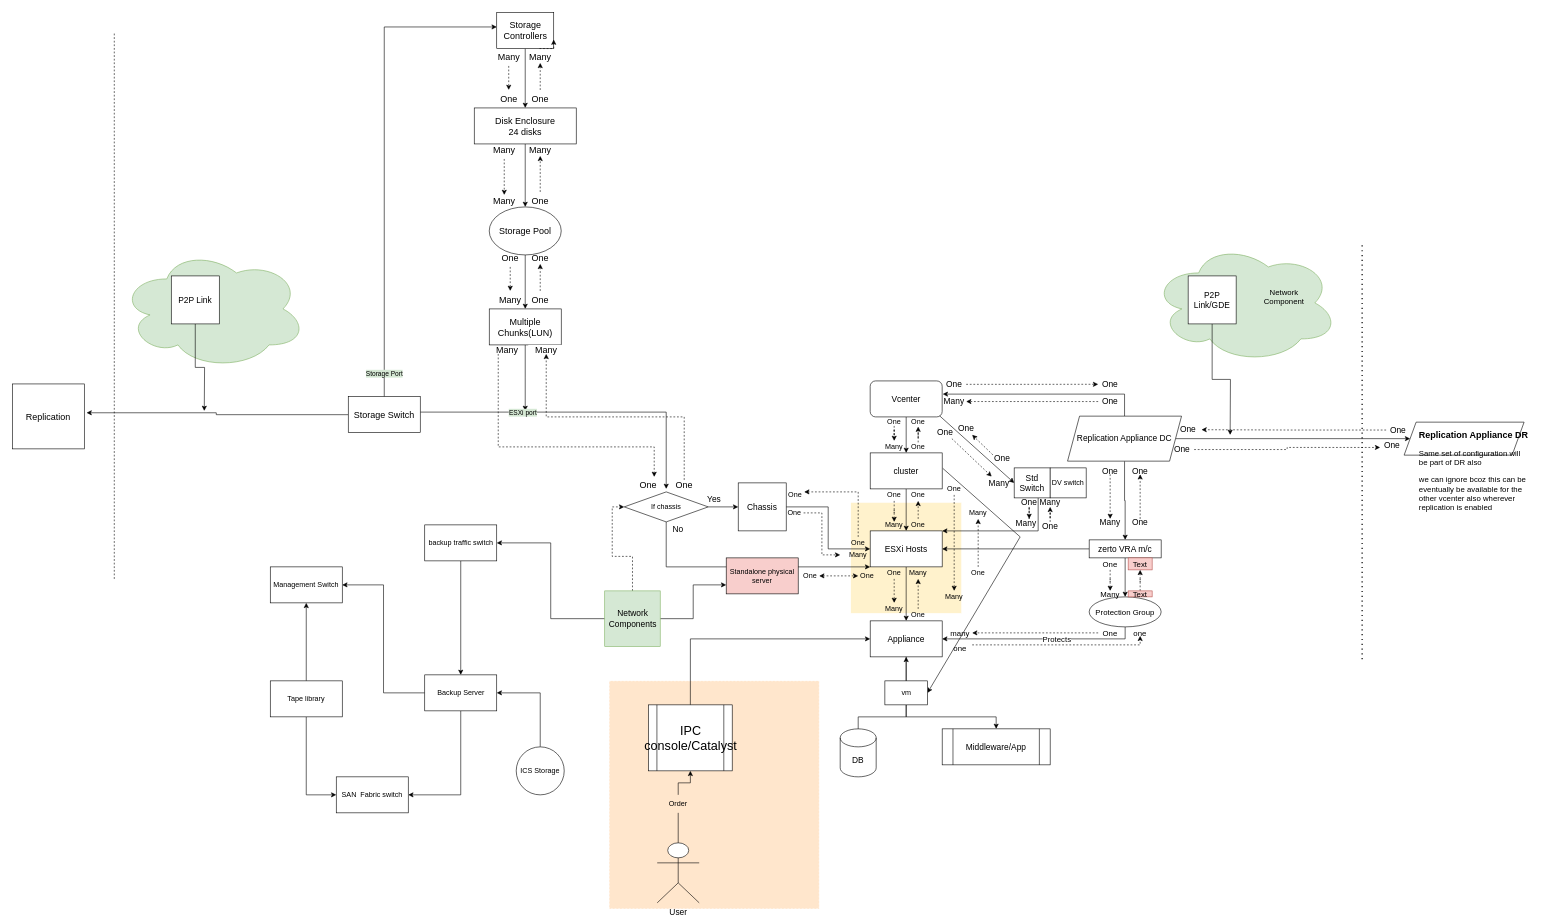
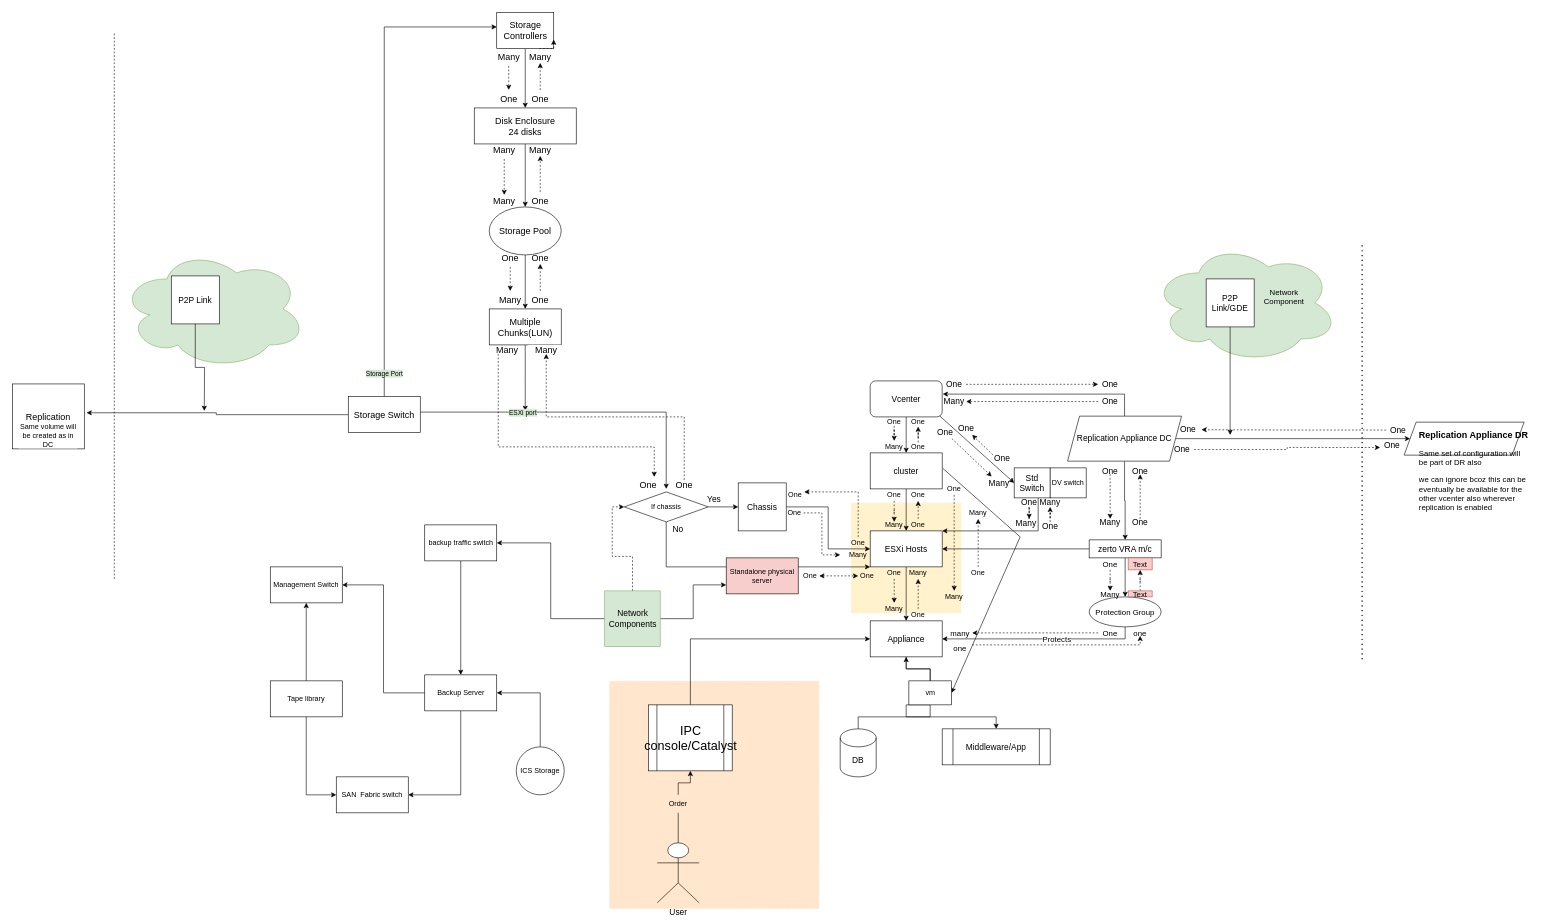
- <mxCell id="27" value="&lt;font style=&quot;font-size: 14px&quot;&gt;P2P Link/GDE&lt;/font&gt;" style="whiteSpace=wrap;html=1;aspect=fixed;" parent="1" vertex="1"><mxGeometry x="1980" y="459" width="80" height="80" as="geometry" /></mxCell>
+ <mxCell id="27" value="&lt;font style=&quot;font-size: 14px&quot;&gt;P2P Link/GDE&lt;/font&gt;" style="whiteSpace=wrap;html=1;aspect=fixed;" parent="1" vertex="1"><mxGeometry x="2010" y="464" width="80" height="80" as="geometry" /></mxCell>
+ <mxCell id="169" value="Same volume will be created as in DC" style="text;html=1;strokeColor=none;fillColor=none;align=center;verticalAlign=middle;whiteSpace=wrap;rounded=0;labelBackgroundColor=#FFFFFF;" parent="1" vertex="1"><mxGeometry x="30" y="710.19" width="100" height="30" as="geometry" /></mxCell>
- <mxCell id="190" value="vm" style="rounded=0;whiteSpace=wrap;html=1;" parent="1" vertex="1"><mxGeometry x="1474.5" y="1134" width="71" height="40" as="geometry" /></mxCell>
+ <mxCell id="190" value="vm" style="rounded=0;whiteSpace=wrap;html=1;" parent="1" vertex="1"><mxGeometry x="1514.5" y="1134" width="71" height="40" as="geometry" /></mxCell>
